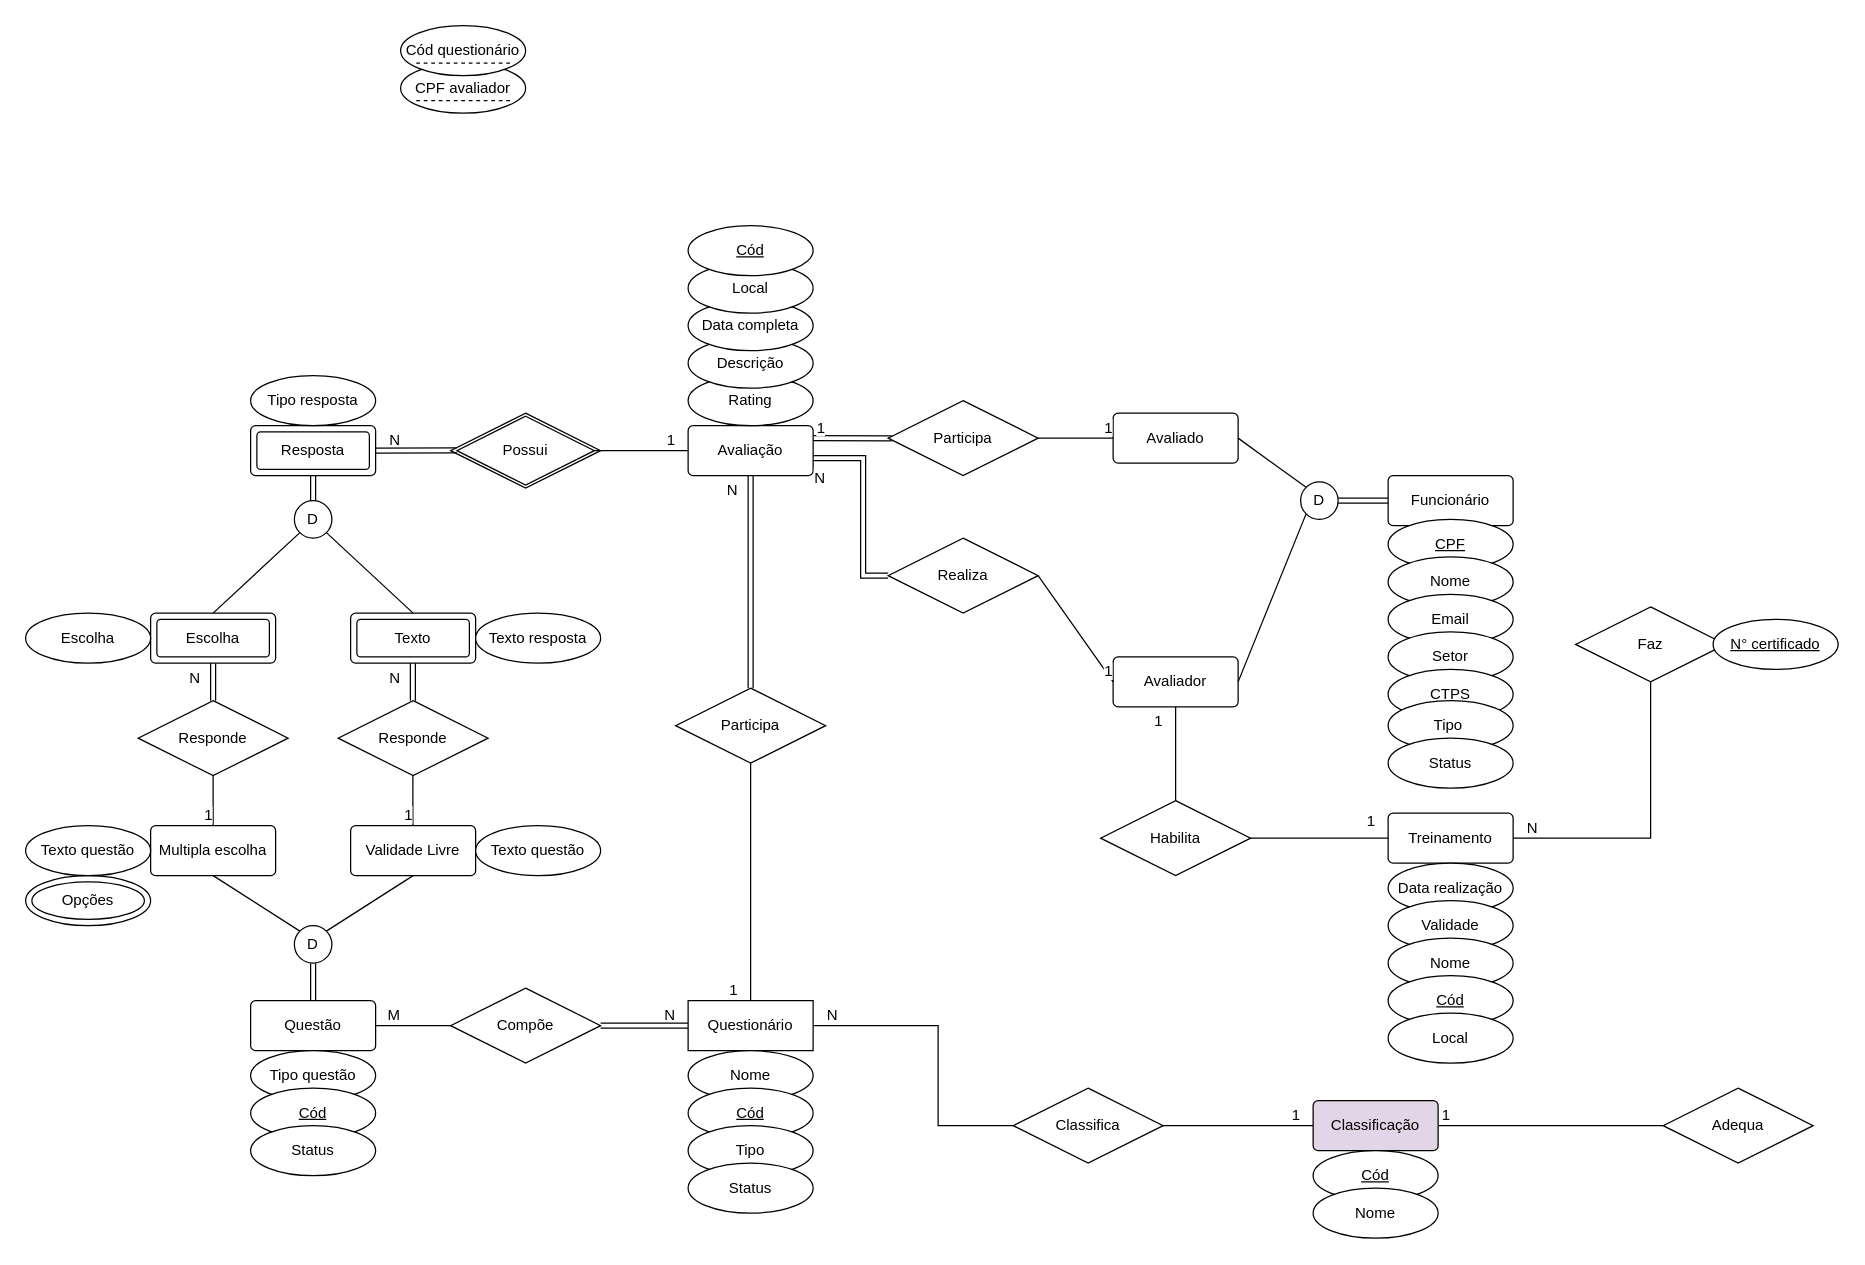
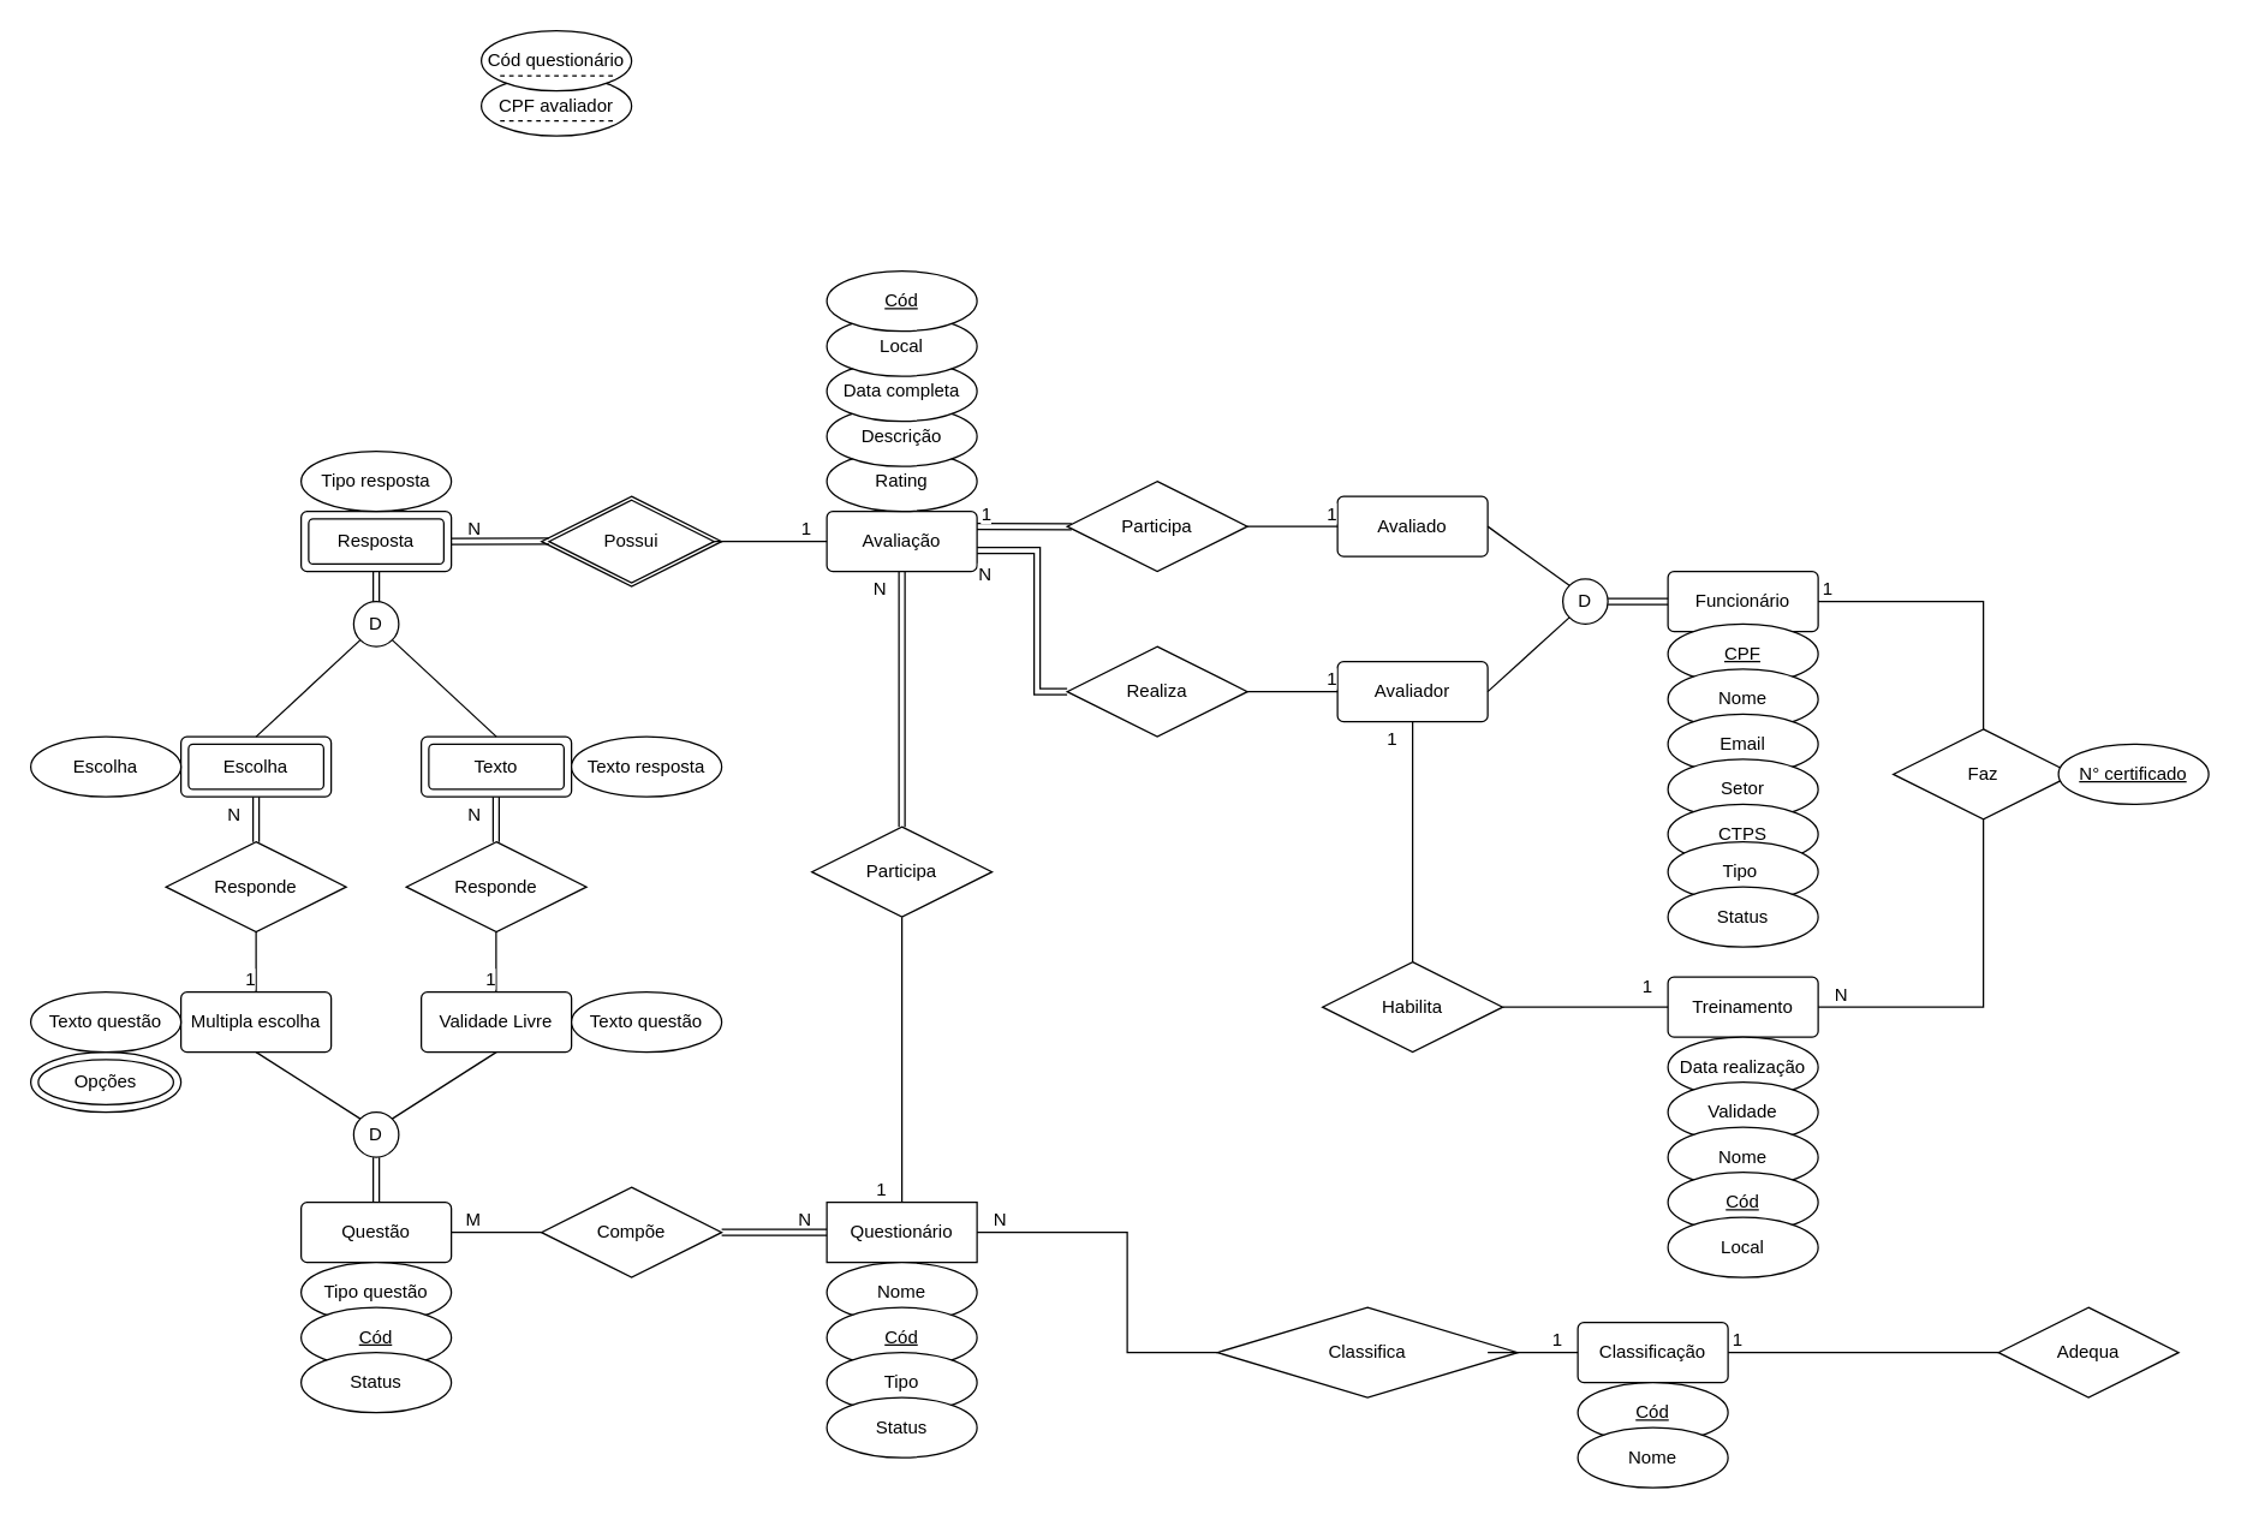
+ <mxCell id="66" value="" style="endArrow=none;html=1;rounded=0;entryX=1;entryY=0.5;entryDx=0;entryDy=0;exitX=0.5;exitY=0;exitDx=0;exitDy=0;" edge="1" parent="1" source="62" target="44"><mxGeometry relative="1" as="geometry"><mxPoint x="1180" y="515" as="sourcePoint" /><mxPoint x="1340" y="515" as="targetPoint" /><Array as="points"><mxPoint x="1320" y="400" /></Array></mxGeometry></mxCell>
+ <mxCell id="67" value="1" style="resizable=0;html=1;align=right;verticalAlign=bottom;labelBackgroundColor=default;fillColor=default;" connectable="0" vertex="1" parent="66"><mxGeometry x="1" relative="1" as="geometry"><mxPoint x="10" as="offset" /></mxGeometry></mxCell>
- <mxCell id="46" value="Avaliador" style="rounded=1;arcSize=10;whiteSpace=wrap;html=1;align=center;" vertex="1" parent="1"><mxGeometry x="890" y="525" width="100" height="40" as="geometry" /></mxCell>
+ <mxCell id="46" value="Avaliador" style="rounded=1;arcSize=10;whiteSpace=wrap;html=1;align=center;" vertex="1" parent="1"><mxGeometry x="890" y="440" width="100" height="40" as="geometry" /></mxCell>
- <mxCell id="115" value="Classifica" style="shape=rhombus;perimeter=rhombusPerimeter;whiteSpace=wrap;html=1;align=center;" vertex="1" parent="1"><mxGeometry x="810" y="870" width="120" height="60" as="geometry" /></mxCell>
+ <mxCell id="115" value="Classifica" style="shape=rhombus;perimeter=rhombusPerimeter;whiteSpace=wrap;html=1;align=center;" vertex="1" parent="1"><mxGeometry x="810" y="870" width="200" height="60" as="geometry" /></mxCell>
- <mxCell id="114" value="Classificação" style="rounded=1;arcSize=10;whiteSpace=wrap;html=1;align=center;fillColor=#e1d5e7;" vertex="1" parent="1"><mxGeometry x="1050" y="880" width="100" height="40" as="geometry" /></mxCell>
+ <mxCell id="114" value="Classificação" style="rounded=1;arcSize=10;whiteSpace=wrap;html=1;align=center;" vertex="1" parent="1"><mxGeometry x="1050" y="880" width="100" height="40" as="geometry" /></mxCell>
